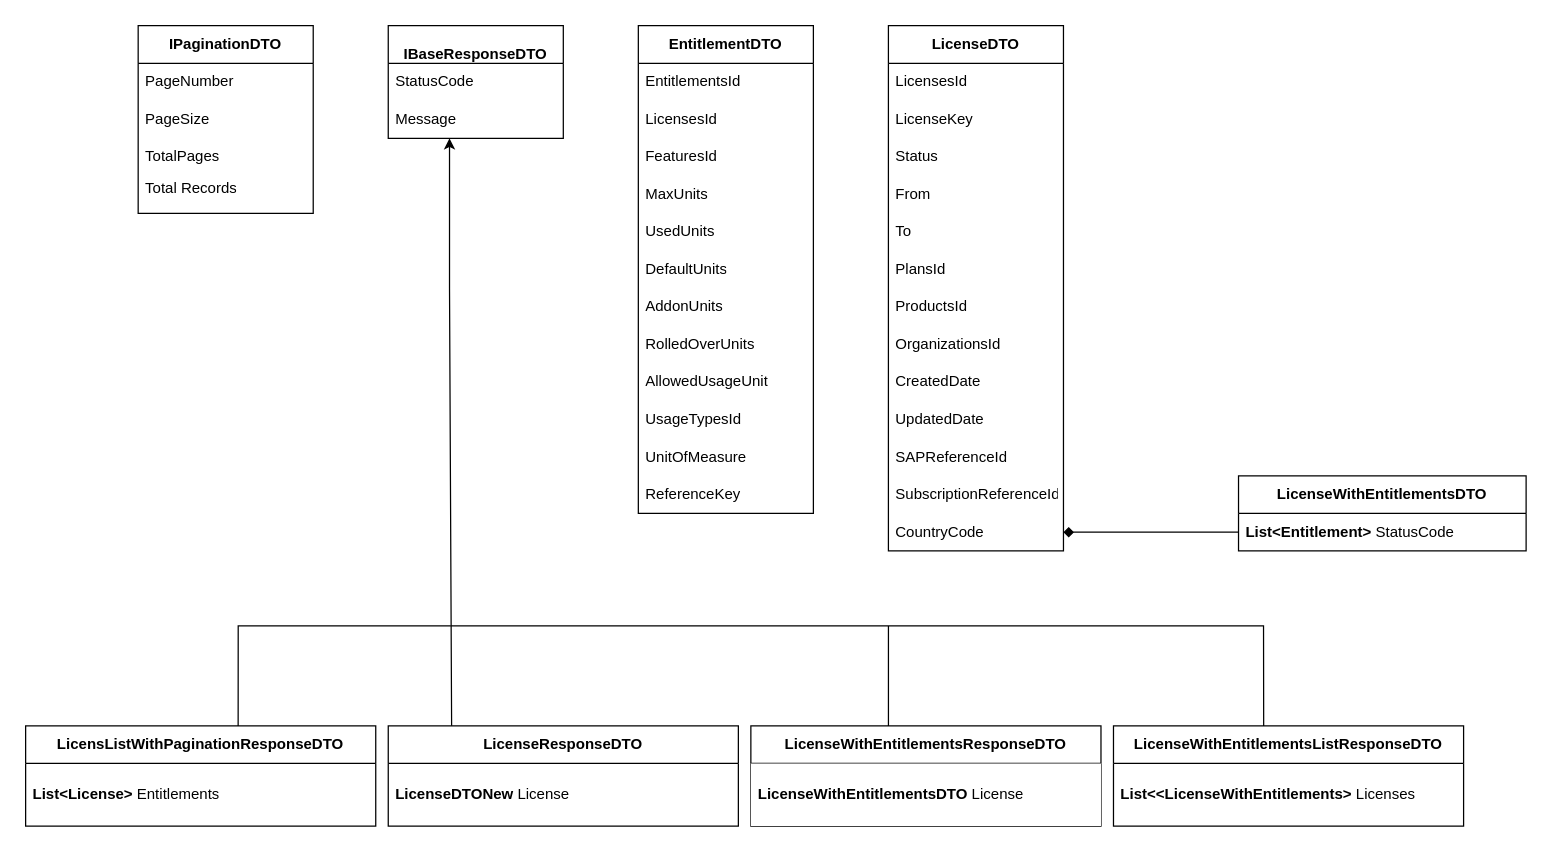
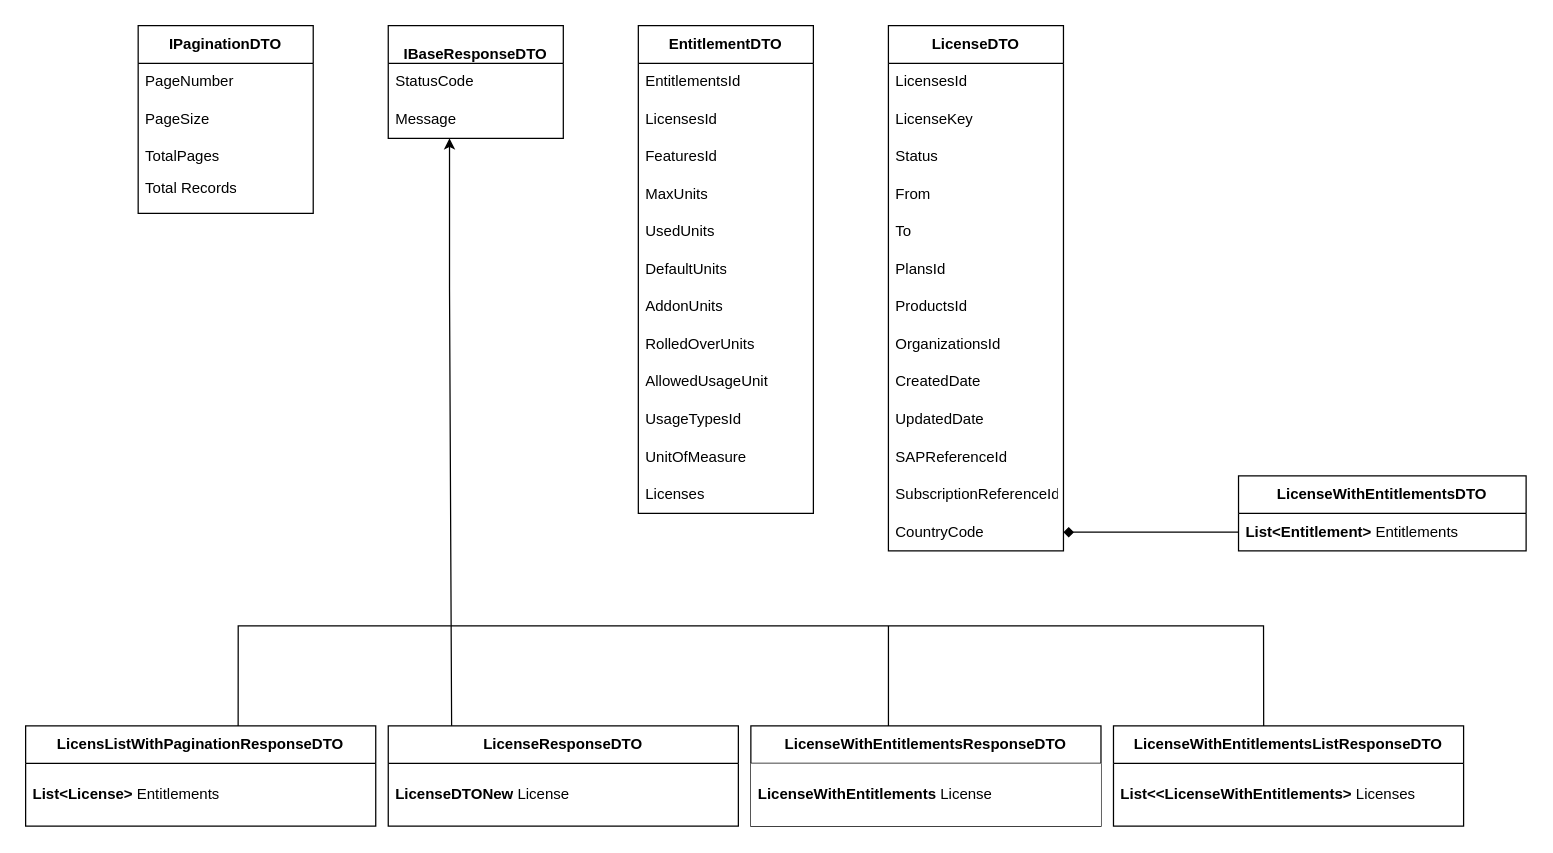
- <mxCell id="22" value="ReferenceKey" style="text;strokeColor=none;fillColor=none;align=left;verticalAlign=middle;spacingLeft=4;spacingRight=4;overflow=hidden;points=[[0,0.5],[1,0.5]];portConstraint=eastwest;rotatable=0;whiteSpace=wrap;html=1;" parent="10" vertex="1"><mxGeometry y="360" width="140" height="30" as="geometry" /></mxCell>
+ <mxCell id="22" value="Licenses" style="text;strokeColor=none;fillColor=none;align=left;verticalAlign=middle;spacingLeft=4;spacingRight=4;overflow=hidden;points=[[0,0.5],[1,0.5]];portConstraint=eastwest;rotatable=0;whiteSpace=wrap;html=1;" parent="10" vertex="1"><mxGeometry y="360" width="140" height="30" as="geometry" /></mxCell>
- <mxCell id="41" value="&lt;b&gt;List&amp;lt;Entitlement&lt;/b&gt;&lt;b style=&quot;background-color: initial;&quot;&gt;&amp;gt;&lt;/b&gt;&lt;span style=&quot;background-color: initial;&quot;&gt;&amp;nbsp;StatusCode&lt;/span&gt;" style="text;strokeColor=none;fillColor=none;align=left;verticalAlign=middle;spacingLeft=4;spacingRight=4;overflow=hidden;points=[[0,0.5],[1,0.5]];portConstraint=eastwest;rotatable=0;whiteSpace=wrap;html=1;" parent="40" vertex="1"><mxGeometry y="30" width="230" height="30" as="geometry" /></mxCell>
+ <mxCell id="41" value="&lt;b&gt;List&amp;lt;Entitlement&lt;/b&gt;&lt;b style=&quot;background-color: initial;&quot;&gt;&amp;gt;&lt;/b&gt;&lt;span style=&quot;background-color: initial;&quot;&gt;&amp;nbsp;Entitlements&lt;/span&gt;" style="text;strokeColor=none;fillColor=none;align=left;verticalAlign=middle;spacingLeft=4;spacingRight=4;overflow=hidden;points=[[0,0.5],[1,0.5]];portConstraint=eastwest;rotatable=0;whiteSpace=wrap;html=1;" parent="40" vertex="1"><mxGeometry y="30" width="230" height="30" as="geometry" /></mxCell>
- <mxCell id="43" value="&lt;b&gt;LicenseWithEntitlementsDTO&lt;/b&gt;&amp;nbsp;License" style="text;strokeColor=none;fillColor=#FFFFFF;align=left;verticalAlign=middle;spacingLeft=4;spacingRight=4;overflow=hidden;points=[[0,0.5],[1,0.5]];portConstraint=eastwest;rotatable=0;whiteSpace=wrap;html=1;" parent="42" vertex="1"><mxGeometry y="30" width="280" height="50" as="geometry" /></mxCell>
+ <mxCell id="43" value="&lt;b&gt;LicenseWithEntitlements&lt;/b&gt;&amp;nbsp;License" style="text;strokeColor=none;fillColor=#FFFFFF;align=left;verticalAlign=middle;spacingLeft=4;spacingRight=4;overflow=hidden;points=[[0,0.5],[1,0.5]];portConstraint=eastwest;rotatable=0;whiteSpace=wrap;html=1;" parent="42" vertex="1"><mxGeometry y="30" width="280" height="50" as="geometry" /></mxCell>
